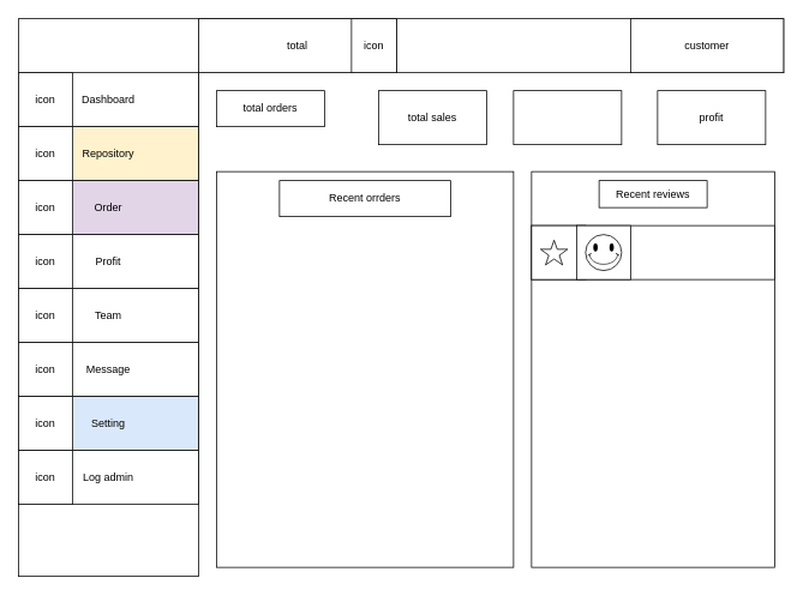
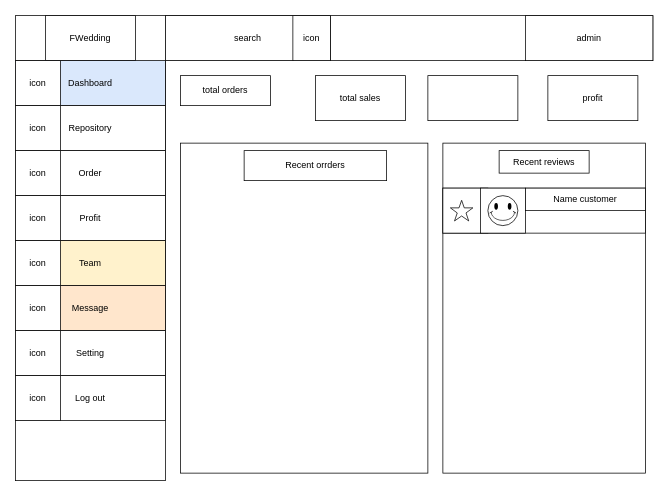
+ <mxCell id="20" value="FWedding" style="rounded=0;whiteSpace=wrap;html=1;" parent="1" vertex="1"><mxGeometry x="60" width="120" height="60" as="geometry" y="20" /></mxCell>
- <mxCell id="4" value="total" style="rounded=0;whiteSpace=wrap;html=1;" parent="1" vertex="1"><mxGeometry x="220" width="220" height="60" as="geometry" y="20" /></mxCell>
+ <mxCell id="4" value="search" style="rounded=0;whiteSpace=wrap;html=1;" parent="1" vertex="1"><mxGeometry x="220" width="220" height="60" as="geometry" y="20" /></mxCell>
- <mxCell id="5" value="customer" style="rounded=0;whiteSpace=wrap;html=1;" parent="1" vertex="1"><mxGeometry x="700" width="170" height="60" as="geometry" y="20" /></mxCell>
+ <mxCell id="5" value="admin" style="rounded=0;whiteSpace=wrap;html=1;" parent="1" vertex="1"><mxGeometry x="700" width="170" height="60" as="geometry" y="20" /></mxCell>
- <mxCell id="21" value="Dashboard" style="rounded=0;whiteSpace=wrap;html=1;" parent="1" vertex="1"><mxGeometry y="80" width="200" height="60" as="geometry" x="20" /></mxCell>
+ <mxCell id="21" value="Dashboard" style="rounded=0;whiteSpace=wrap;html=1;fillColor=#dae8fc;" parent="1" vertex="1"><mxGeometry y="80" width="200" height="60" as="geometry" x="20" /></mxCell>
- <mxCell id="22" value="Repository" style="rounded=0;whiteSpace=wrap;html=1;fillColor=#fff2cc;" parent="1" vertex="1"><mxGeometry y="140" width="200" height="60" as="geometry" x="20" /></mxCell>
+ <mxCell id="22" value="Repository" style="rounded=0;whiteSpace=wrap;html=1;" parent="1" vertex="1"><mxGeometry y="140" width="200" height="60" as="geometry" x="20" /></mxCell>
- <mxCell id="11" value="Recent orrders" style="rounded=0;whiteSpace=wrap;html=1;" parent="1" vertex="1"><mxGeometry x="310" y="200" width="190" height="40" as="geometry" /></mxCell>
+ <mxCell id="11" value="Recent orrders" style="rounded=0;whiteSpace=wrap;html=1;" parent="1" vertex="1"><mxGeometry x="325" y="200" width="190" height="40" as="geometry" /></mxCell>
- <mxCell id="23" value="Order" style="rounded=0;whiteSpace=wrap;html=1;fillColor=#e1d5e7;" parent="1" vertex="1"><mxGeometry y="200" width="200" height="60" as="geometry" x="20" /></mxCell>
+ <mxCell id="23" value="Order" style="rounded=0;whiteSpace=wrap;html=1;" parent="1" vertex="1"><mxGeometry y="200" width="200" height="60" as="geometry" x="20" /></mxCell>
+ <mxCell id="17" value="Name customer" style="rounded=0;whiteSpace=wrap;html=1;" parent="1" vertex="1"><mxGeometry x="700" y="250" width="160" height="30" as="geometry" /></mxCell>
- <mxCell id="25" value="Team" style="rounded=0;whiteSpace=wrap;html=1;" parent="1" vertex="1"><mxGeometry y="320" width="200" height="60" as="geometry" x="20" /></mxCell>
+ <mxCell id="25" value="Team" style="rounded=0;whiteSpace=wrap;html=1;fillColor=#fff2cc;" parent="1" vertex="1"><mxGeometry y="320" width="200" height="60" as="geometry" x="20" /></mxCell>
- <mxCell id="26" value="Message" style="rounded=0;whiteSpace=wrap;html=1;" parent="1" vertex="1"><mxGeometry y="380" width="200" height="60" as="geometry" x="20" /></mxCell>
+ <mxCell id="26" value="Message" style="rounded=0;whiteSpace=wrap;html=1;fillColor=#ffe6cc;" parent="1" vertex="1"><mxGeometry y="380" width="200" height="60" as="geometry" x="20" /></mxCell>
- <mxCell id="27" value="Setting" style="rounded=0;whiteSpace=wrap;html=1;fillColor=#dae8fc;" parent="1" vertex="1"><mxGeometry y="440" width="200" height="60" as="geometry" x="20" /></mxCell>
+ <mxCell id="27" value="Setting" style="rounded=0;whiteSpace=wrap;html=1;" parent="1" vertex="1"><mxGeometry y="440" width="200" height="60" as="geometry" x="20" /></mxCell>
- <mxCell id="28" value="Log admin" style="rounded=0;whiteSpace=wrap;html=1;" parent="1" vertex="1"><mxGeometry y="500" width="200" height="60" as="geometry" x="20" /></mxCell>
+ <mxCell id="28" value="Log out" style="rounded=0;whiteSpace=wrap;html=1;" parent="1" vertex="1"><mxGeometry y="500" width="200" height="60" as="geometry" x="20" /></mxCell>
